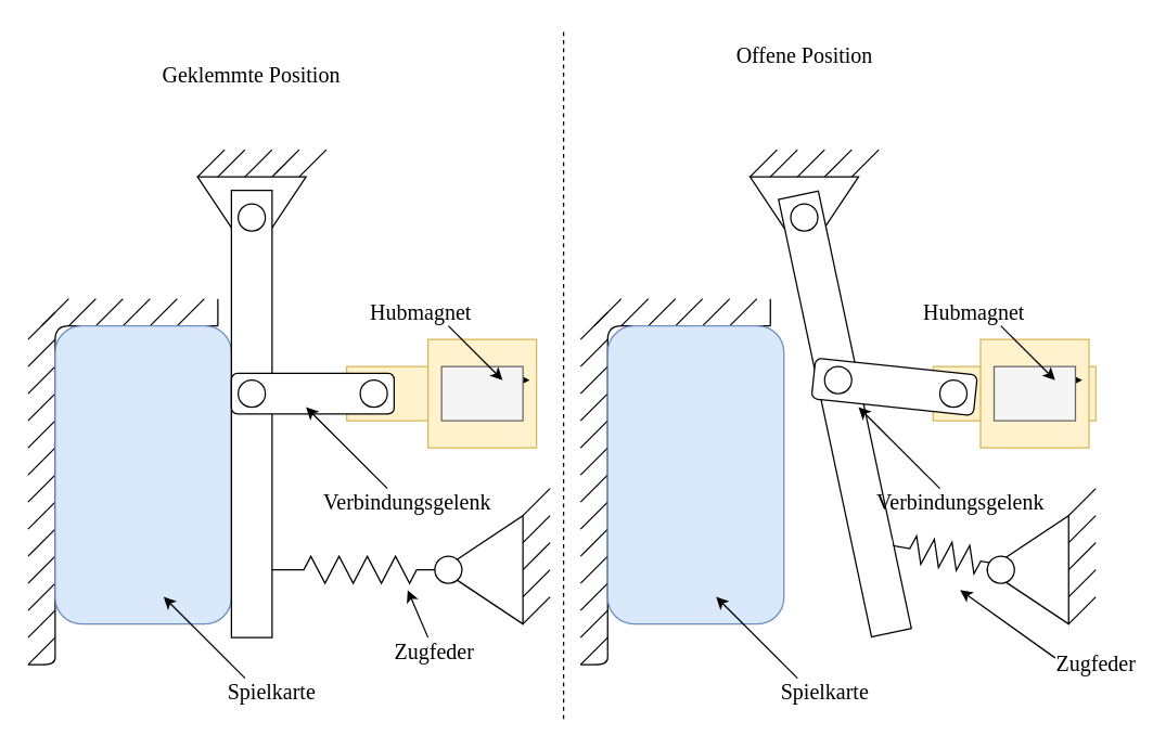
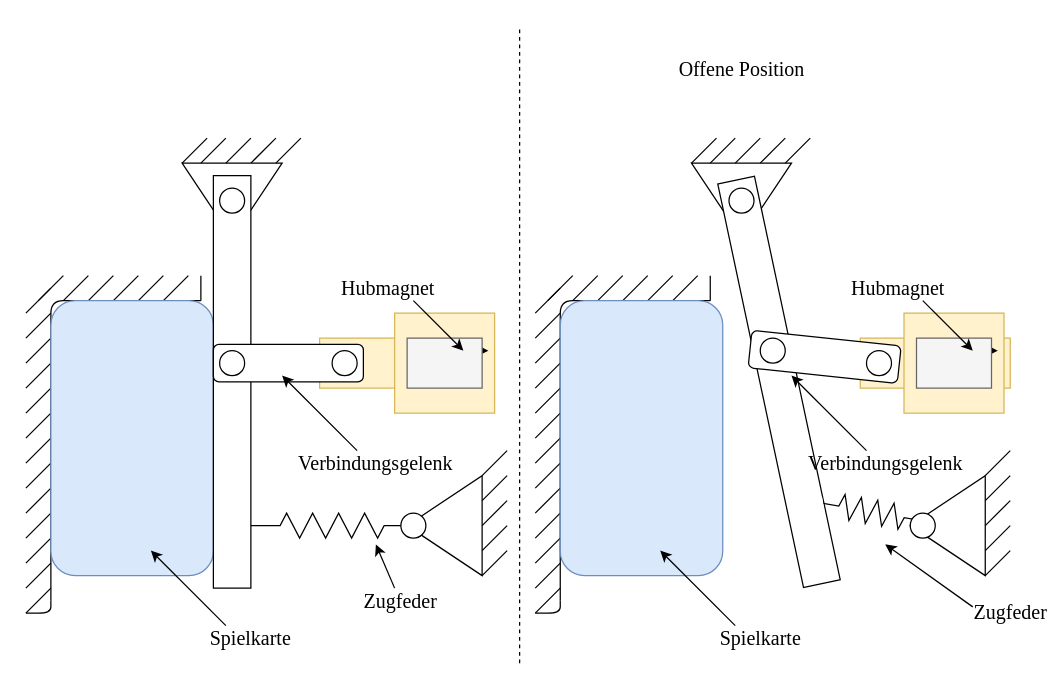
- <mxCell id="113" value="Offene Position" style="text;html=1;strokeColor=none;fillColor=none;align=center;verticalAlign=middle;whiteSpace=wrap;rounded=0;fontFamily=Times New Roman;fontSize=16;" vertex="1" parent="1"><mxGeometry x="522.5" y="25" width="140" height="30" as="geometry" /></mxCell>
+ <mxCell id="113" value="Offene Position" style="text;html=1;strokeColor=none;fillColor=none;align=center;verticalAlign=middle;whiteSpace=wrap;rounded=0;fontFamily=Times New Roman;fontSize=16;" vertex="1" parent="1"><mxGeometry x="522.5" y="40" width="140" height="30" as="geometry" /></mxCell>
- <mxCell id="112" value="Geklemmte Position" style="text;html=1;strokeColor=none;fillColor=none;align=center;verticalAlign=middle;whiteSpace=wrap;rounded=0;fontFamily=Times New Roman;fontSize=16;" vertex="1" parent="1"><mxGeometry x="115" y="40" width="140" height="30" as="geometry" /></mxCell>
